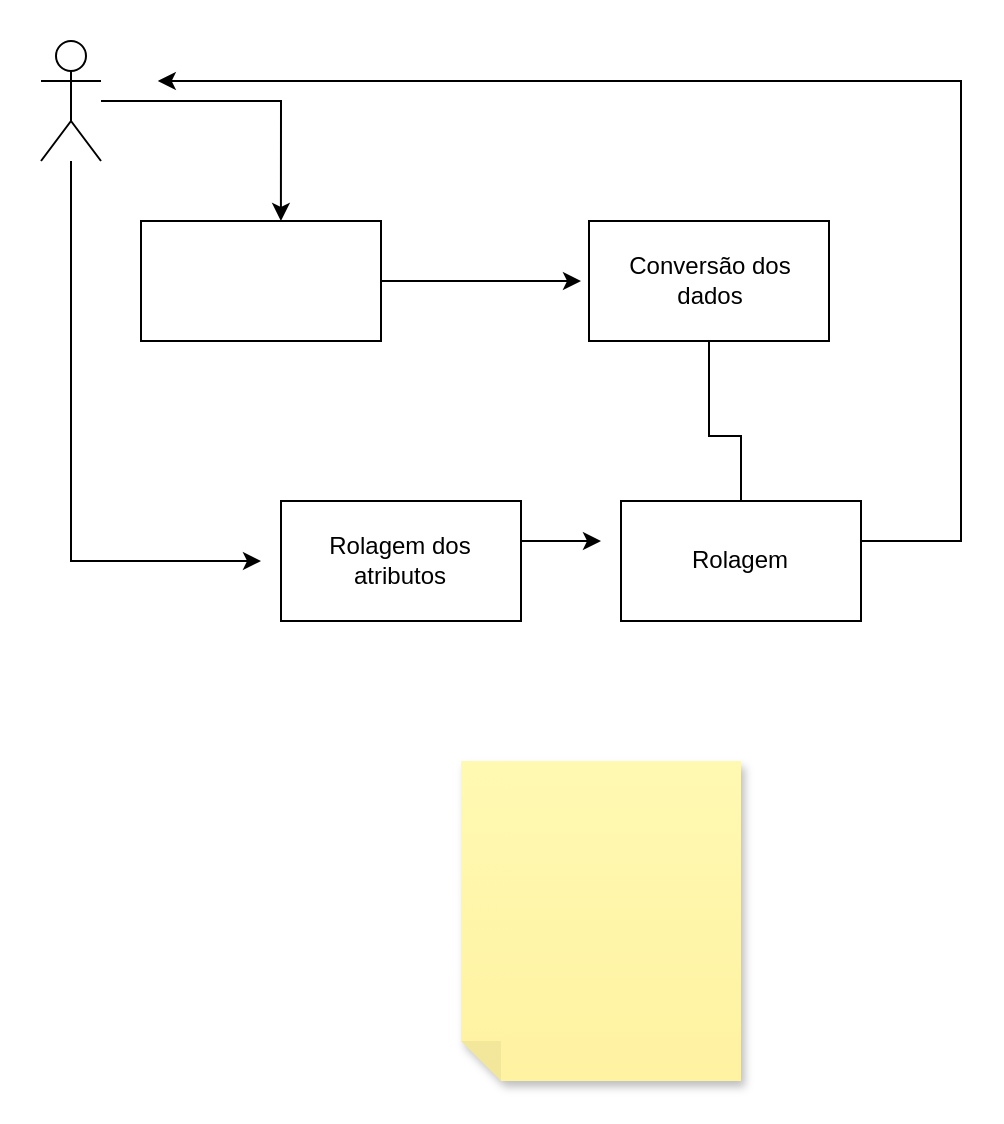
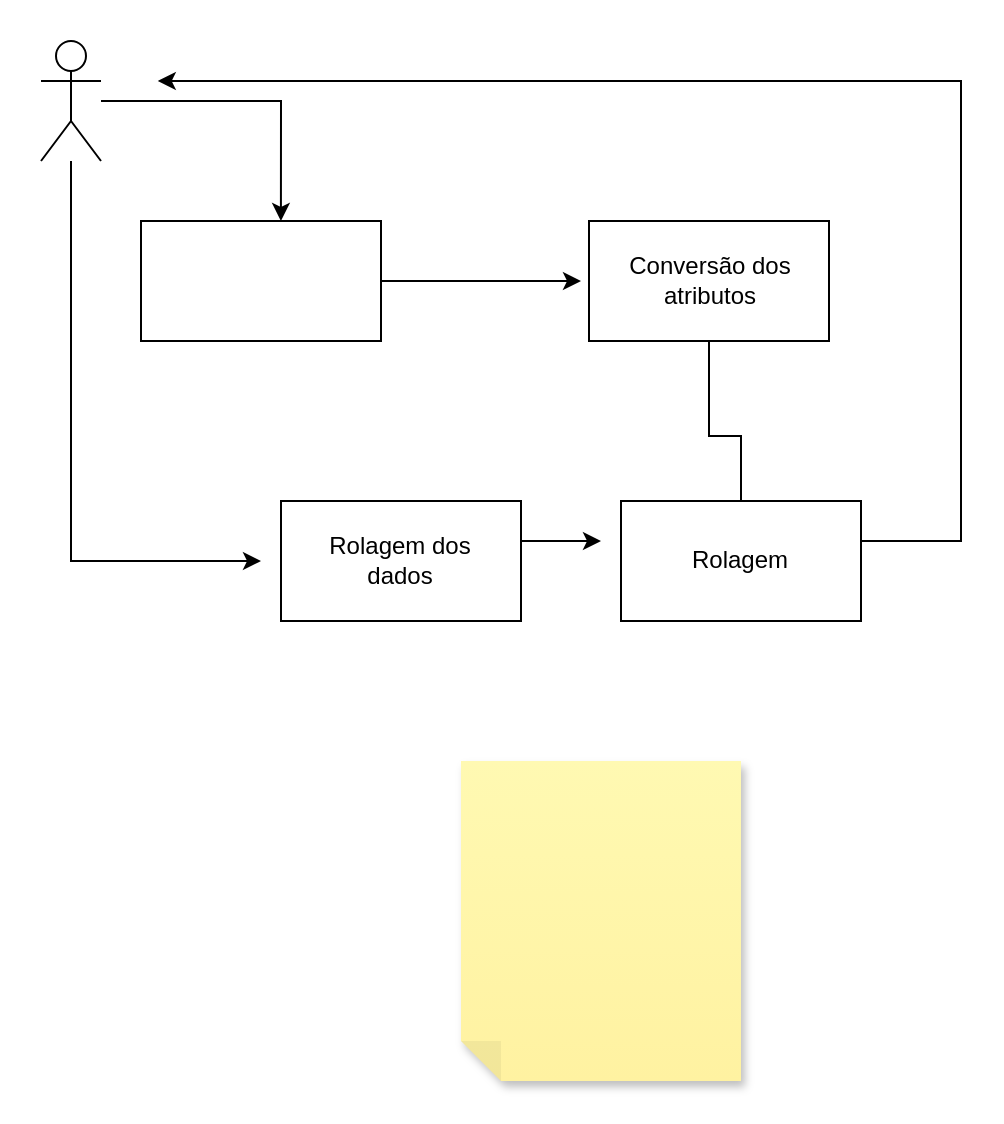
- <mxCell id="8" value="Conversão dos dados&lt;br&gt;" style="text;html=1;strokeColor=none;fillColor=none;align=center;verticalAlign=middle;whiteSpace=wrap;rounded=0;" vertex="1" parent="1"><mxGeometry x="300" y="125" width="110" height="30" as="geometry" /></mxCell>
+ <mxCell id="8" value="Conversão dos atributos&lt;br&gt;" style="text;html=1;strokeColor=none;fillColor=none;align=center;verticalAlign=middle;whiteSpace=wrap;rounded=0;" vertex="1" parent="1"><mxGeometry x="300" y="125" width="110" height="30" as="geometry" /></mxCell>
- <mxCell id="11" value="Rolagem dos atributos" style="text;html=1;strokeColor=none;fillColor=none;align=center;verticalAlign=middle;whiteSpace=wrap;rounded=0;" vertex="1" parent="1"><mxGeometry x="150" y="260" width="100" height="40" as="geometry" /></mxCell>
+ <mxCell id="11" value="Rolagem dos dados" style="text;html=1;strokeColor=none;fillColor=none;align=center;verticalAlign=middle;whiteSpace=wrap;rounded=0;" vertex="1" parent="1"><mxGeometry x="150" y="260" width="100" height="40" as="geometry" /></mxCell>
